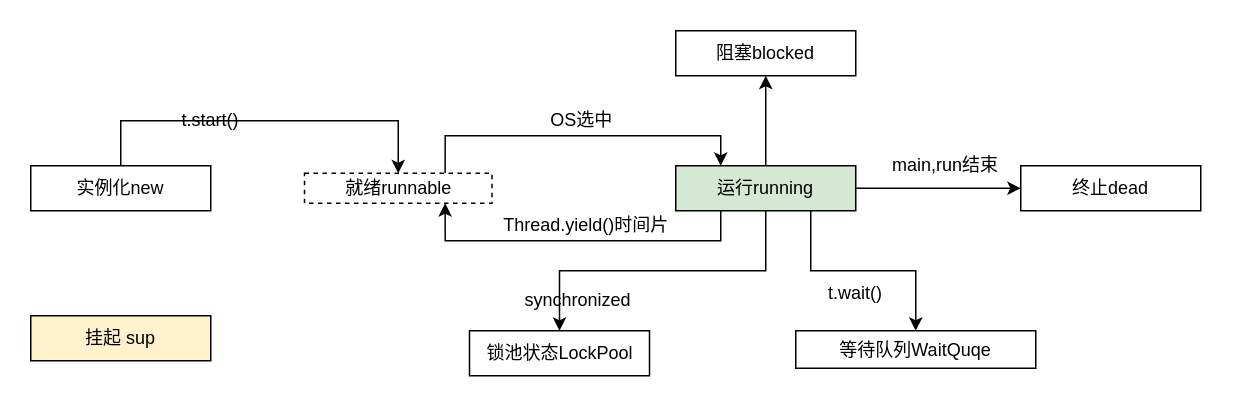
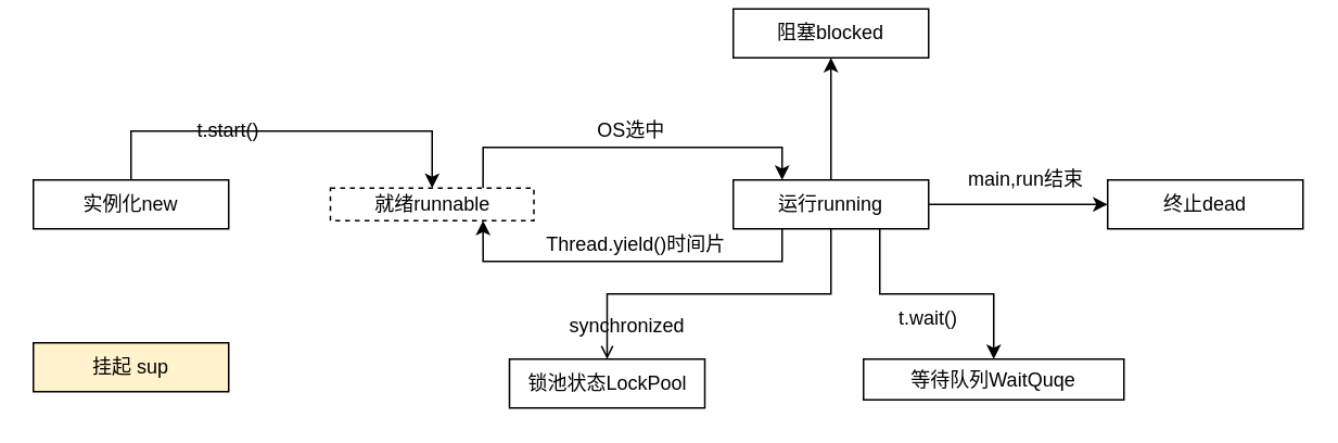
- <mxCell id="13" value="阻塞blocked" style="rounded=0;whiteSpace=wrap;html=1;" vertex="1" parent="1"><mxGeometry x="450" y="20" width="120" height="30" as="geometry" /></mxCell>
+ <mxCell id="13" value="阻塞blocked" style="rounded=0;whiteSpace=wrap;html=1;" vertex="1" parent="1"><mxGeometry x="450" y="5" width="120" height="30" as="geometry" /></mxCell>
- <mxCell id="12" value="运行running" style="rounded=0;whiteSpace=wrap;html=1;fillColor=#d5e8d4;" vertex="1" parent="1"><mxGeometry x="450" y="110" width="120" height="30" as="geometry" /></mxCell>
+ <mxCell id="12" value="运行running" style="rounded=0;whiteSpace=wrap;html=1;" vertex="1" parent="1"><mxGeometry x="450" y="110" width="120" height="30" as="geometry" /></mxCell>
- <mxCell id="11" style="edgeStyle=orthogonalEdgeStyle;rounded=0;orthogonalLoop=1;jettySize=auto;html=1;exitX=0.5;exitY=1;exitDx=0;exitDy=0;" edge="1" parent="1" source="12" target="15"><mxGeometry relative="1" as="geometry" /></mxCell>
+ <mxCell id="11" style="edgeStyle=orthogonalEdgeStyle;rounded=0;orthogonalLoop=1;jettySize=auto;html=1;exitX=0.5;exitY=1;exitDx=0;exitDy=0;endArrow=open;" edge="1" parent="1" source="12" target="15"><mxGeometry relative="1" as="geometry" /></mxCell>
